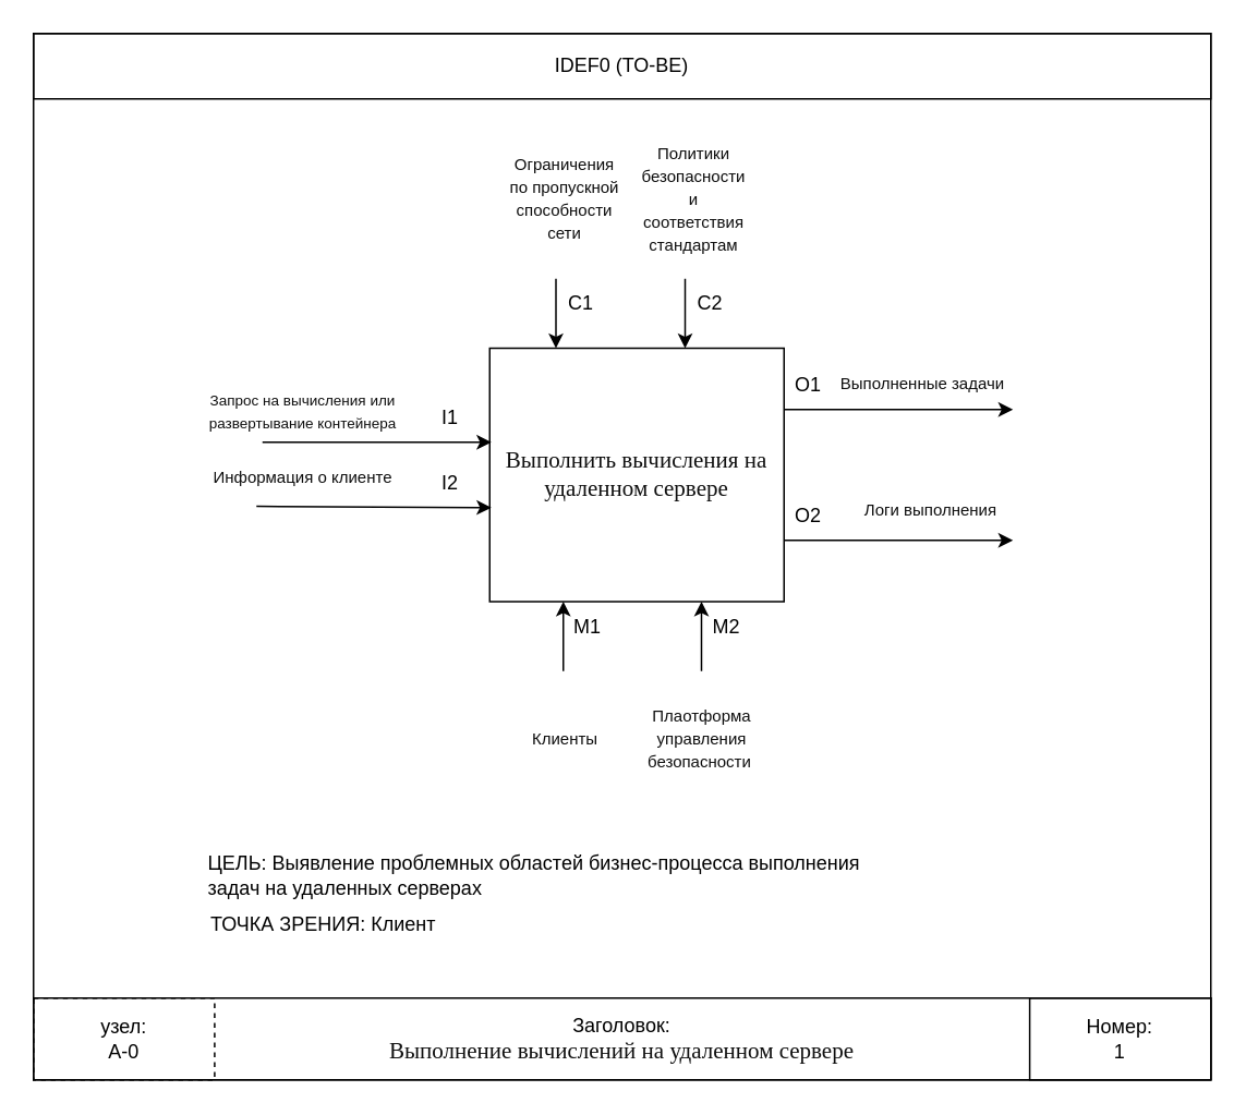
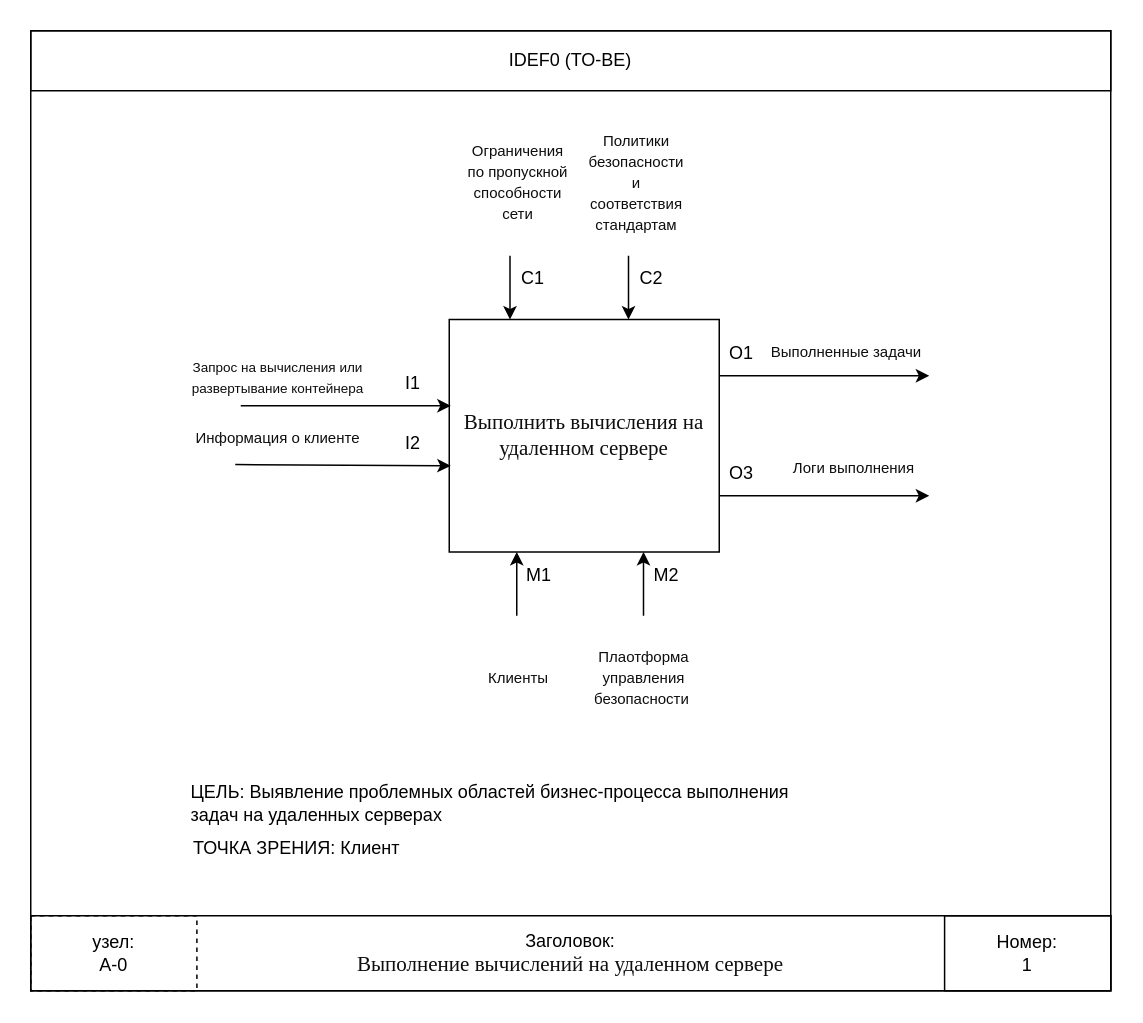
- <mxCell id="17" value="O2" style="text;html=1;align=center;verticalAlign=middle;whiteSpace=wrap;rounded=0;movable=1;resizable=1;rotatable=1;deletable=1;editable=1;locked=0;connectable=1;" parent="1" vertex="1"><mxGeometry x="479" y="300" width="30" height="30" as="geometry" /></mxCell>
+ <mxCell id="17" value="O3" style="text;html=1;align=center;verticalAlign=middle;whiteSpace=wrap;rounded=0;movable=1;resizable=1;rotatable=1;deletable=1;editable=1;locked=0;connectable=1;" parent="1" vertex="1"><mxGeometry x="479" y="300" width="30" height="30" as="geometry" /></mxCell>
